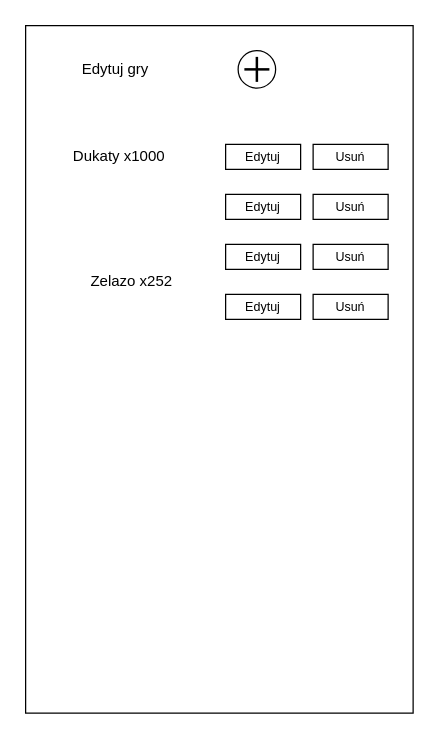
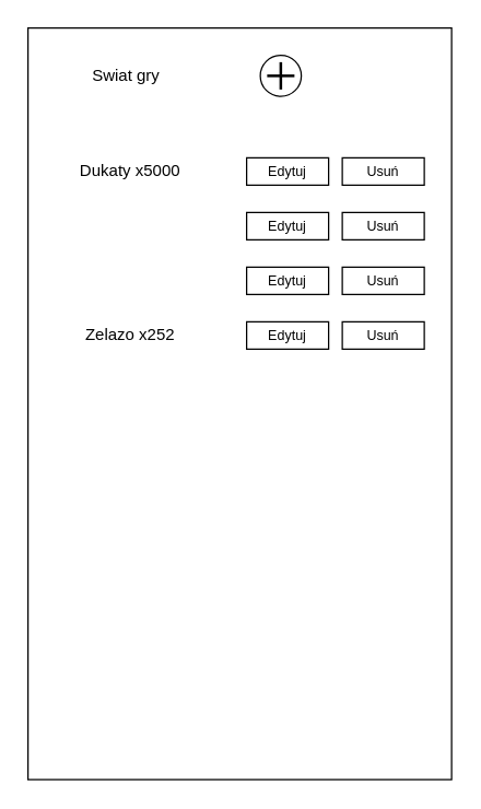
- <mxCell id="3" value="Edytuj gry" style="text;html=1;strokeColor=none;fillColor=none;align=center;verticalAlign=middle;whiteSpace=wrap;rounded=0;" vertex="1" parent="1"><mxGeometry x="44" y="40" width="96" height="30" as="geometry" /></mxCell>
+ <mxCell id="3" value="Swiat gry" style="text;html=1;strokeColor=none;fillColor=none;align=center;verticalAlign=middle;whiteSpace=wrap;rounded=0;" vertex="1" parent="1"><mxGeometry x="44" y="40" width="96" height="30" as="geometry" /></mxCell>
- <mxCell id="7" value="Dukaty x1000" style="text;html=1;strokeColor=none;fillColor=none;align=center;verticalAlign=middle;whiteSpace=wrap;rounded=0;" vertex="1" parent="1"><mxGeometry x="30" y="110" width="130" height="30" as="geometry" /></mxCell>
+ <mxCell id="7" value="Dukaty x5000" style="text;html=1;strokeColor=none;fillColor=none;align=center;verticalAlign=middle;whiteSpace=wrap;rounded=0;" vertex="1" parent="1"><mxGeometry x="30" y="110" width="130" height="30" as="geometry" /></mxCell>
- <mxCell id="14" value="Zelazo x252" style="text;html=1;strokeColor=none;fillColor=none;align=center;verticalAlign=middle;whiteSpace=wrap;rounded=0;" vertex="1" parent="1"><mxGeometry x="40" y="210" width="130" height="30" as="geometry" /></mxCell>
+ <mxCell id="14" value="Zelazo x252" style="text;html=1;strokeColor=none;fillColor=none;align=center;verticalAlign=middle;whiteSpace=wrap;rounded=0;" vertex="1" parent="1"><mxGeometry x="30" y="230" width="130" height="30" as="geometry" /></mxCell>
